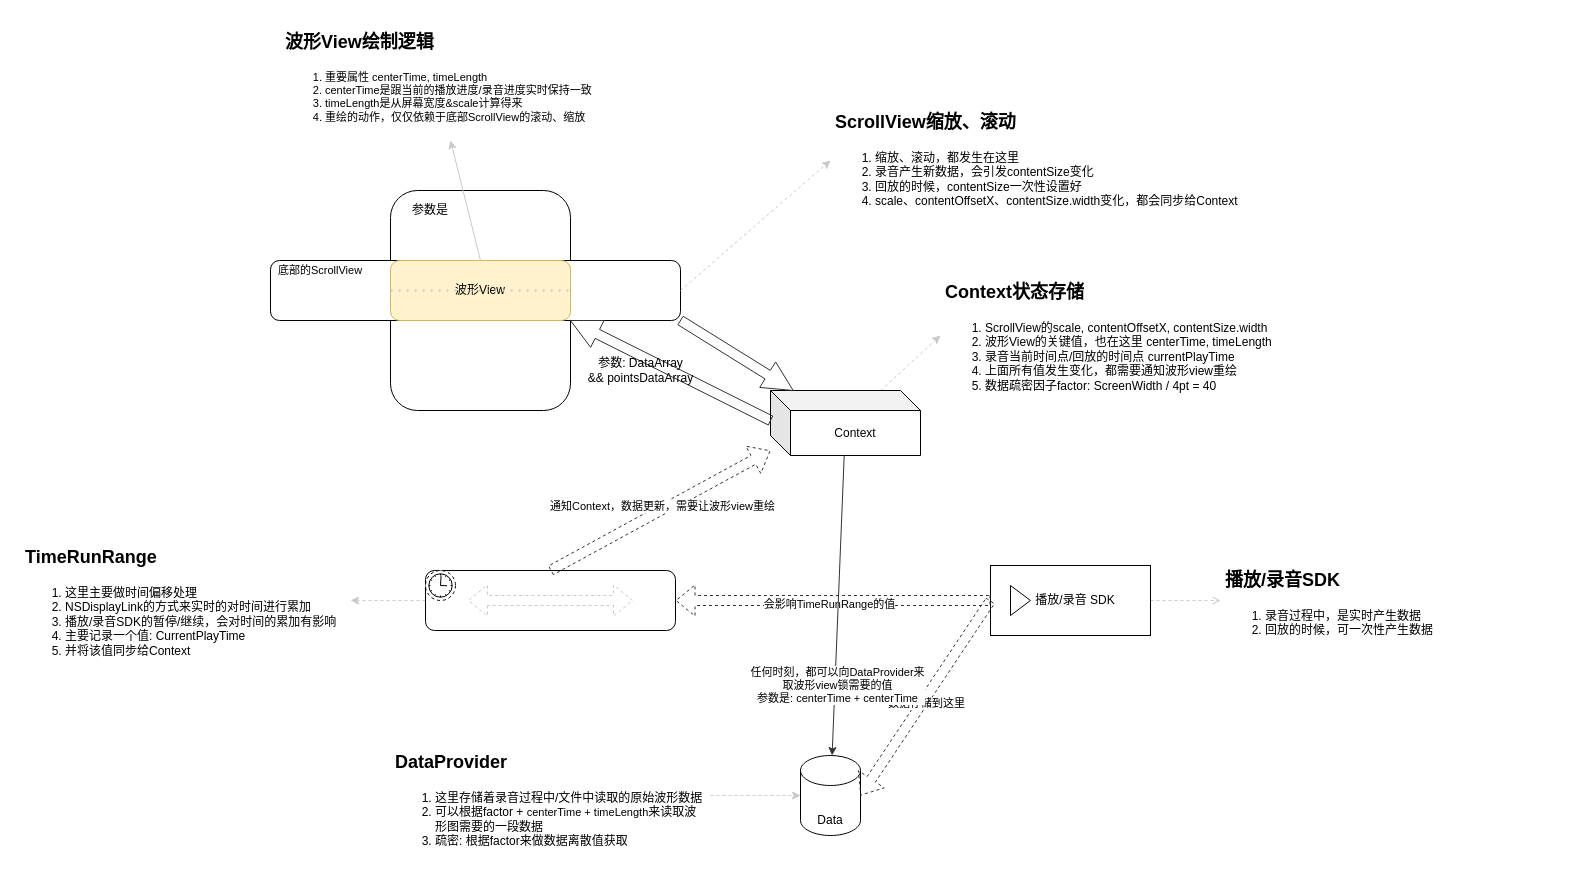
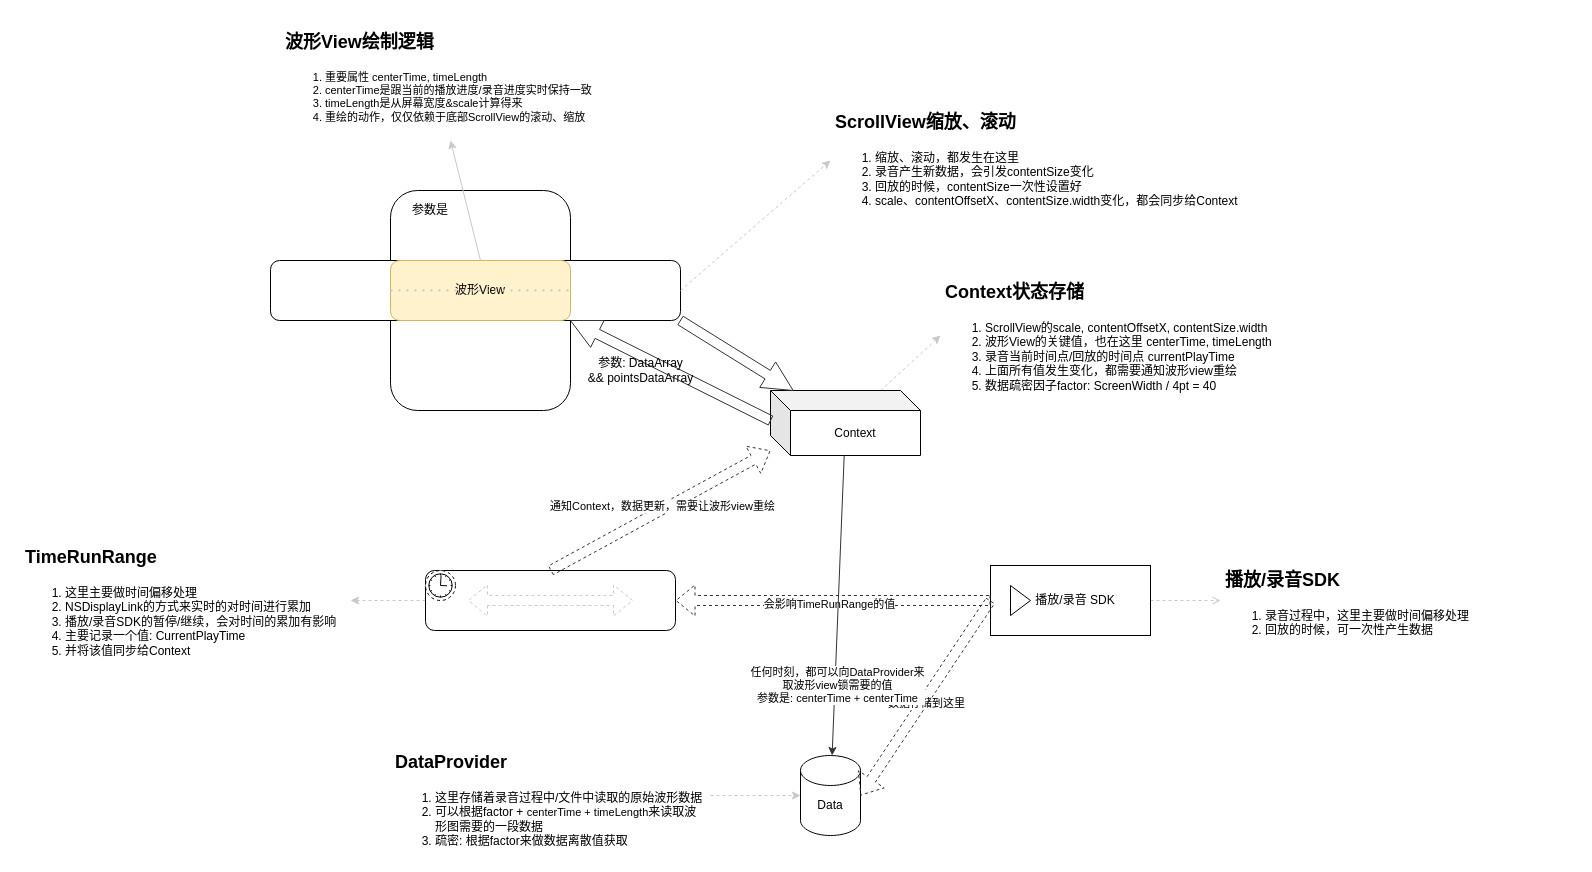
- <mxCell id="5" value="&lt;font style=&quot;font-size: 11px&quot;&gt;底部的ScrollView&lt;/font&gt;" style="text;html=1;strokeColor=none;fillColor=none;align=center;verticalAlign=middle;whiteSpace=wrap;rounded=0;" parent="1" vertex="1"><mxGeometry x="270" y="260" width="100" height="20" as="geometry" /></mxCell>
- <mxCell id="27" value="&lt;p style=&quot;line-height: 70%&quot;&gt;&lt;/p&gt;&lt;h1&gt;&lt;span style=&quot;font-size: 18px&quot;&gt;播放/录音SDK&lt;/span&gt;&lt;/h1&gt;&lt;p&gt;&lt;/p&gt;&lt;ol&gt;&lt;li&gt;录音过程中，是实时产生数据&lt;/li&gt;&lt;li&gt;回放的时候，可一次性产生数据&lt;/li&gt;&lt;/ol&gt;&lt;p&gt;&lt;/p&gt;&lt;p&gt;&lt;/p&gt;" style="text;html=1;strokeColor=none;fillColor=none;spacing=5;spacingTop=-20;whiteSpace=wrap;overflow=hidden;rounded=0;" parent="1" vertex="1"><mxGeometry x="1220" y="557.5" width="350" height="85" as="geometry" /></mxCell>
+ <mxCell id="27" value="&lt;p style=&quot;line-height: 70%&quot;&gt;&lt;/p&gt;&lt;h1&gt;&lt;span style=&quot;font-size: 18px&quot;&gt;播放/录音SDK&lt;/span&gt;&lt;/h1&gt;&lt;p&gt;&lt;/p&gt;&lt;ol&gt;&lt;li&gt;录音过程中，这里主要做时间偏移处理&lt;/li&gt;&lt;li&gt;回放的时候，可一次性产生数据&lt;/li&gt;&lt;/ol&gt;&lt;p&gt;&lt;/p&gt;&lt;p&gt;&lt;/p&gt;" style="text;html=1;strokeColor=none;fillColor=none;spacing=5;spacingTop=-20;whiteSpace=wrap;overflow=hidden;rounded=0;" parent="1" vertex="1"><mxGeometry x="1220" y="557.5" width="350" height="85" as="geometry" /></mxCell>
- <mxCell id="9" value="Data" style="text;html=1;strokeColor=none;fillColor=none;align=center;verticalAlign=middle;whiteSpace=wrap;rounded=0;" parent="1" vertex="1"><mxGeometry x="810" y="810" width="40" height="20" as="geometry" /></mxCell>
+ <mxCell id="9" value="Data" style="text;html=1;strokeColor=none;fillColor=none;align=center;verticalAlign=middle;whiteSpace=wrap;rounded=0;" parent="1" vertex="1"><mxGeometry x="810" y="795" width="40" height="20" as="geometry" /></mxCell>
